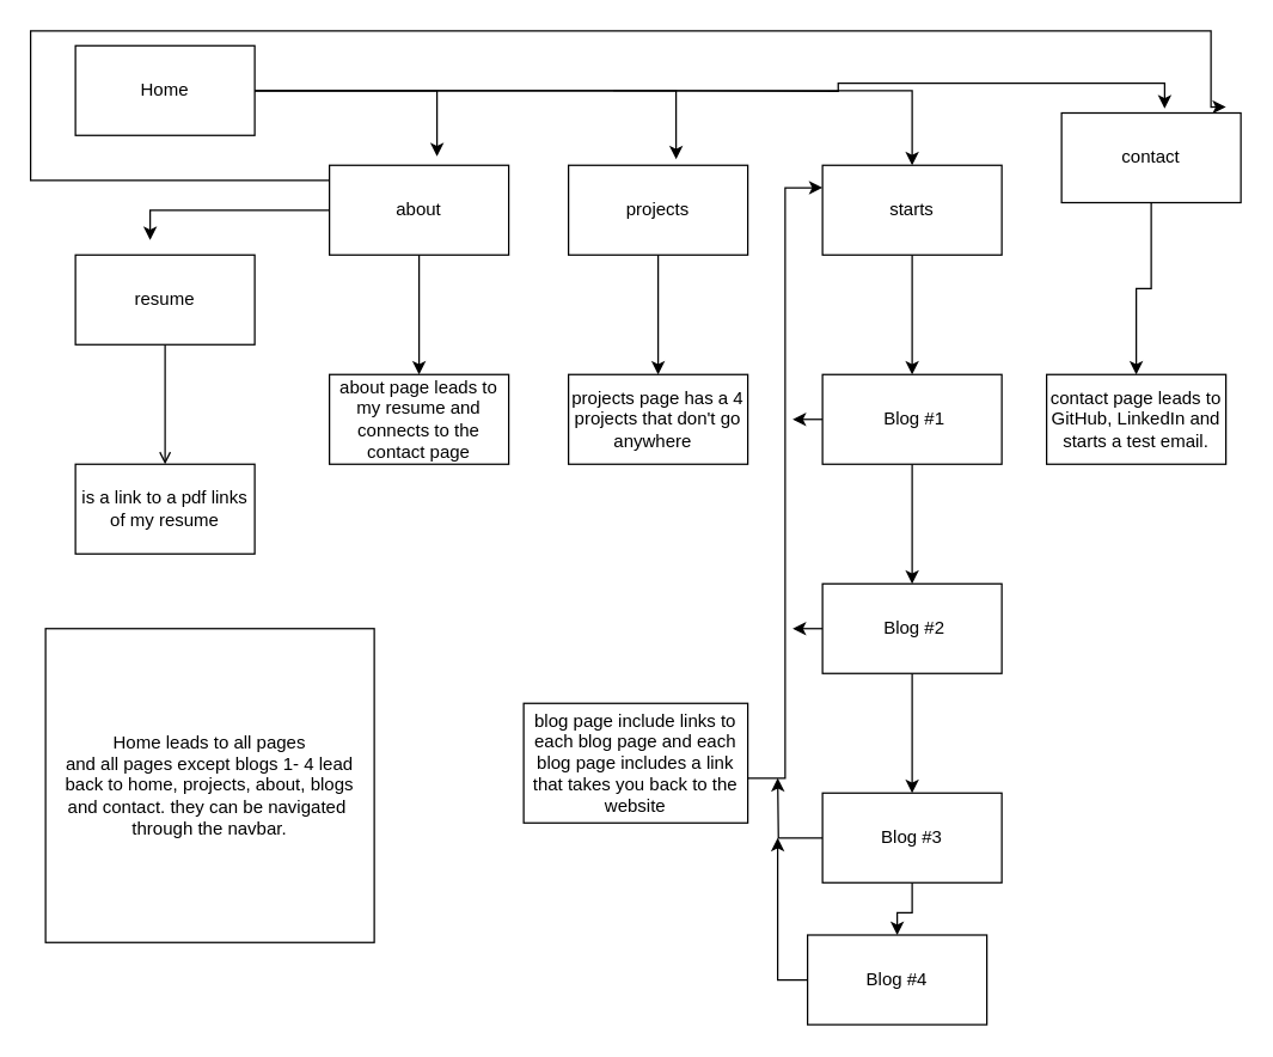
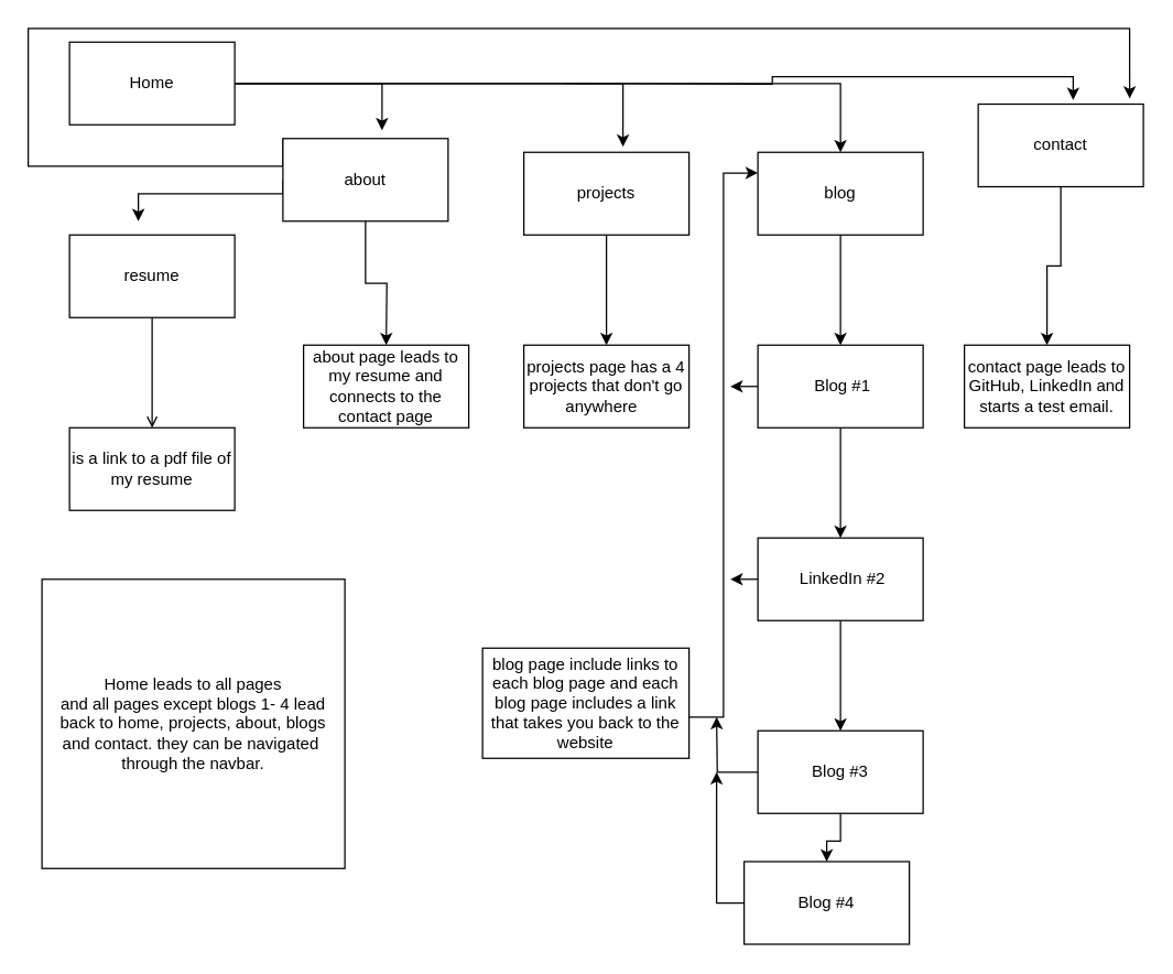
- <mxCell id="8" value="about" style="rounded=0;whiteSpace=wrap;html=1;" vertex="1" parent="1"><mxGeometry x="220" y="110" width="120" height="60" as="geometry" /></mxCell>
+ <mxCell id="8" value="about" style="rounded=0;whiteSpace=wrap;html=1;" vertex="1" parent="1"><mxGeometry x="205" y="100" width="120" height="60" as="geometry" /></mxCell>
- <mxCell id="12" value="starts" style="rounded=0;whiteSpace=wrap;html=1;" vertex="1" parent="1"><mxGeometry x="550" y="110" width="120" height="60" as="geometry" /></mxCell>
+ <mxCell id="12" value="blog" style="rounded=0;whiteSpace=wrap;html=1;" vertex="1" parent="1"><mxGeometry x="550" y="110" width="120" height="60" as="geometry" /></mxCell>
- <mxCell id="21" value="is a link to a pdf links of my resume" style="rounded=0;whiteSpace=wrap;html=1;" vertex="1" parent="1"><mxGeometry x="50" y="310" width="120" height="60" as="geometry" /></mxCell>
+ <mxCell id="21" value="is a link to a pdf file of my resume" style="rounded=0;whiteSpace=wrap;html=1;" vertex="1" parent="1"><mxGeometry x="50" y="310" width="120" height="60" as="geometry" /></mxCell>
- <mxCell id="27" value="&amp;nbsp;Blog #2" style="rounded=0;whiteSpace=wrap;html=1;" vertex="1" parent="1"><mxGeometry x="550" y="390" width="120" height="60" as="geometry" /></mxCell>
+ <mxCell id="27" value="&amp;nbsp;LinkedIn #2" style="rounded=0;whiteSpace=wrap;html=1;" vertex="1" parent="1"><mxGeometry x="550" y="390" width="120" height="60" as="geometry" /></mxCell>
